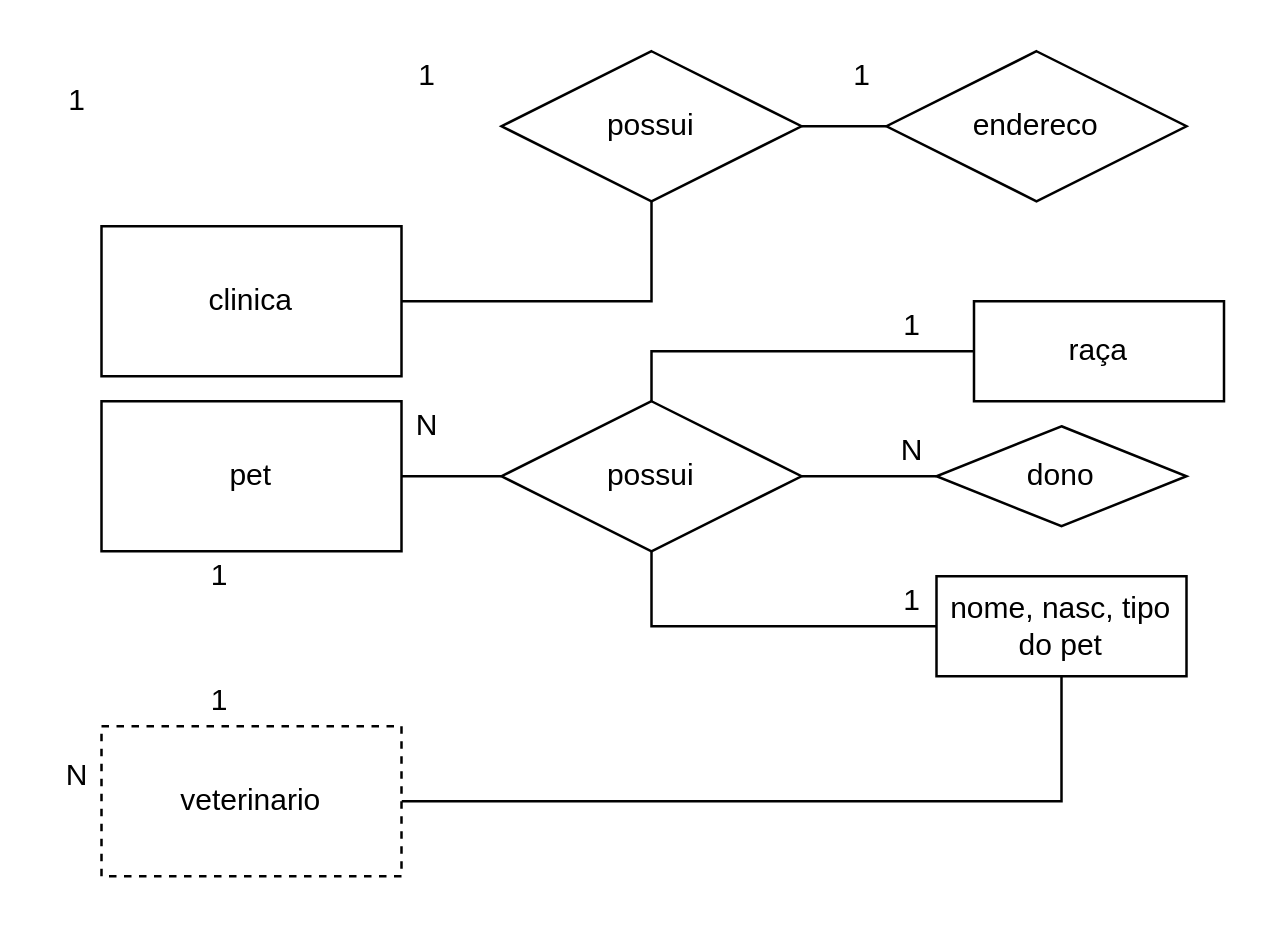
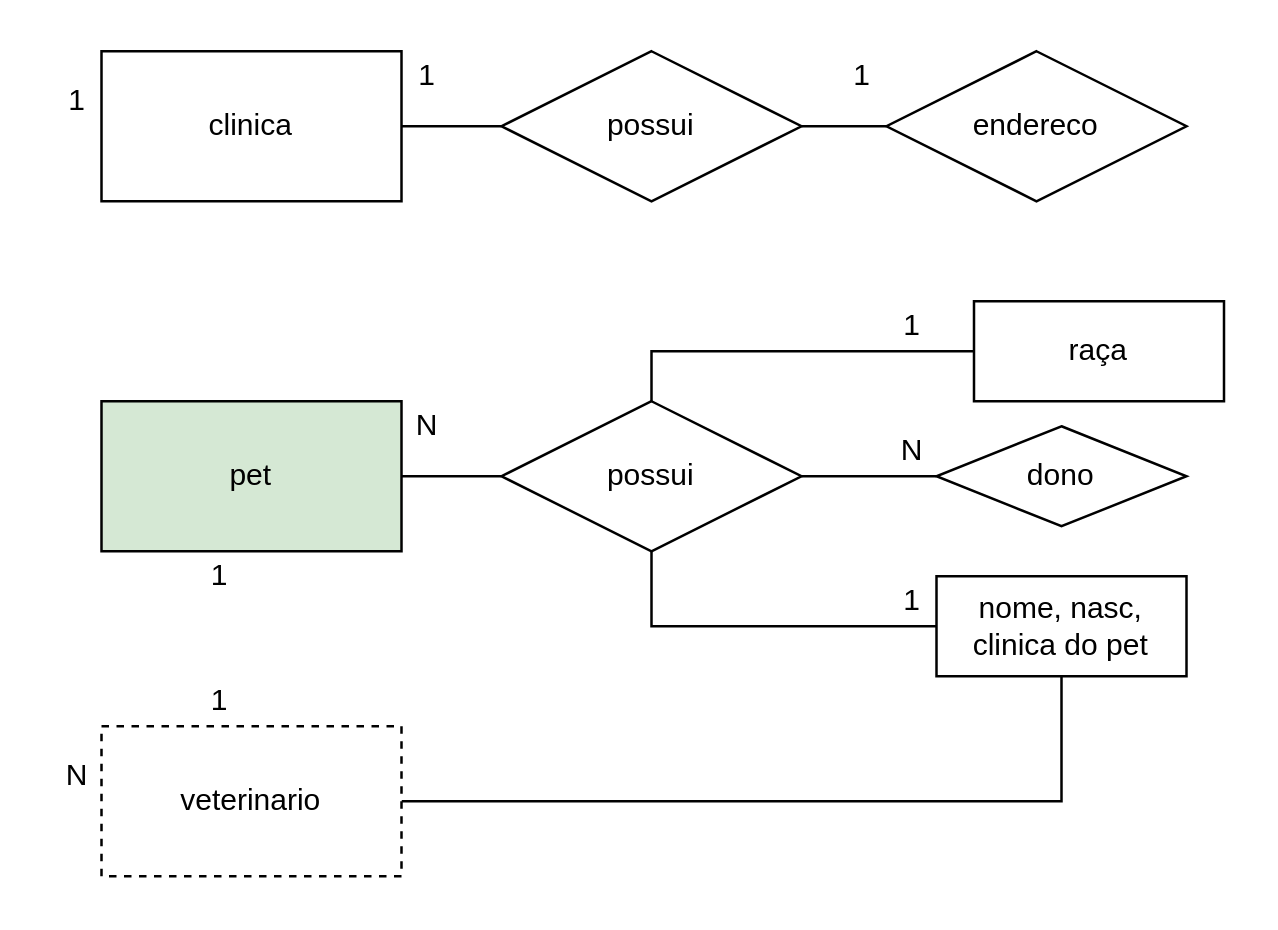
- <mxCell id="3" value="clinica" style="rounded=0;whiteSpace=wrap;html=1;" vertex="1" parent="1"><mxGeometry x="40" y="90" width="120" height="60" as="geometry" /></mxCell>
+ <mxCell id="3" value="clinica" style="rounded=0;whiteSpace=wrap;html=1;" vertex="1" parent="1"><mxGeometry x="40" y="20" width="120" height="60" as="geometry" /></mxCell>
- <mxCell id="6" value="pet" style="rounded=0;whiteSpace=wrap;html=1;" vertex="1" parent="1"><mxGeometry x="40" y="160" width="120" height="60" as="geometry" /></mxCell>
+ <mxCell id="6" value="pet" style="rounded=0;whiteSpace=wrap;html=1;fillColor=#d5e8d4;" vertex="1" parent="1"><mxGeometry x="40" y="160" width="120" height="60" as="geometry" /></mxCell>
- <mxCell id="12" value="nome, nasc, tipo do pet" style="whiteSpace=wrap;html=1;align=center;" vertex="1" parent="1"><mxGeometry x="374" y="230" width="100" height="40" as="geometry" /></mxCell>
+ <mxCell id="12" value="nome, nasc, clinica do pet" style="whiteSpace=wrap;html=1;align=center;" vertex="1" parent="1"><mxGeometry x="374" y="230" width="100" height="40" as="geometry" /></mxCell>
